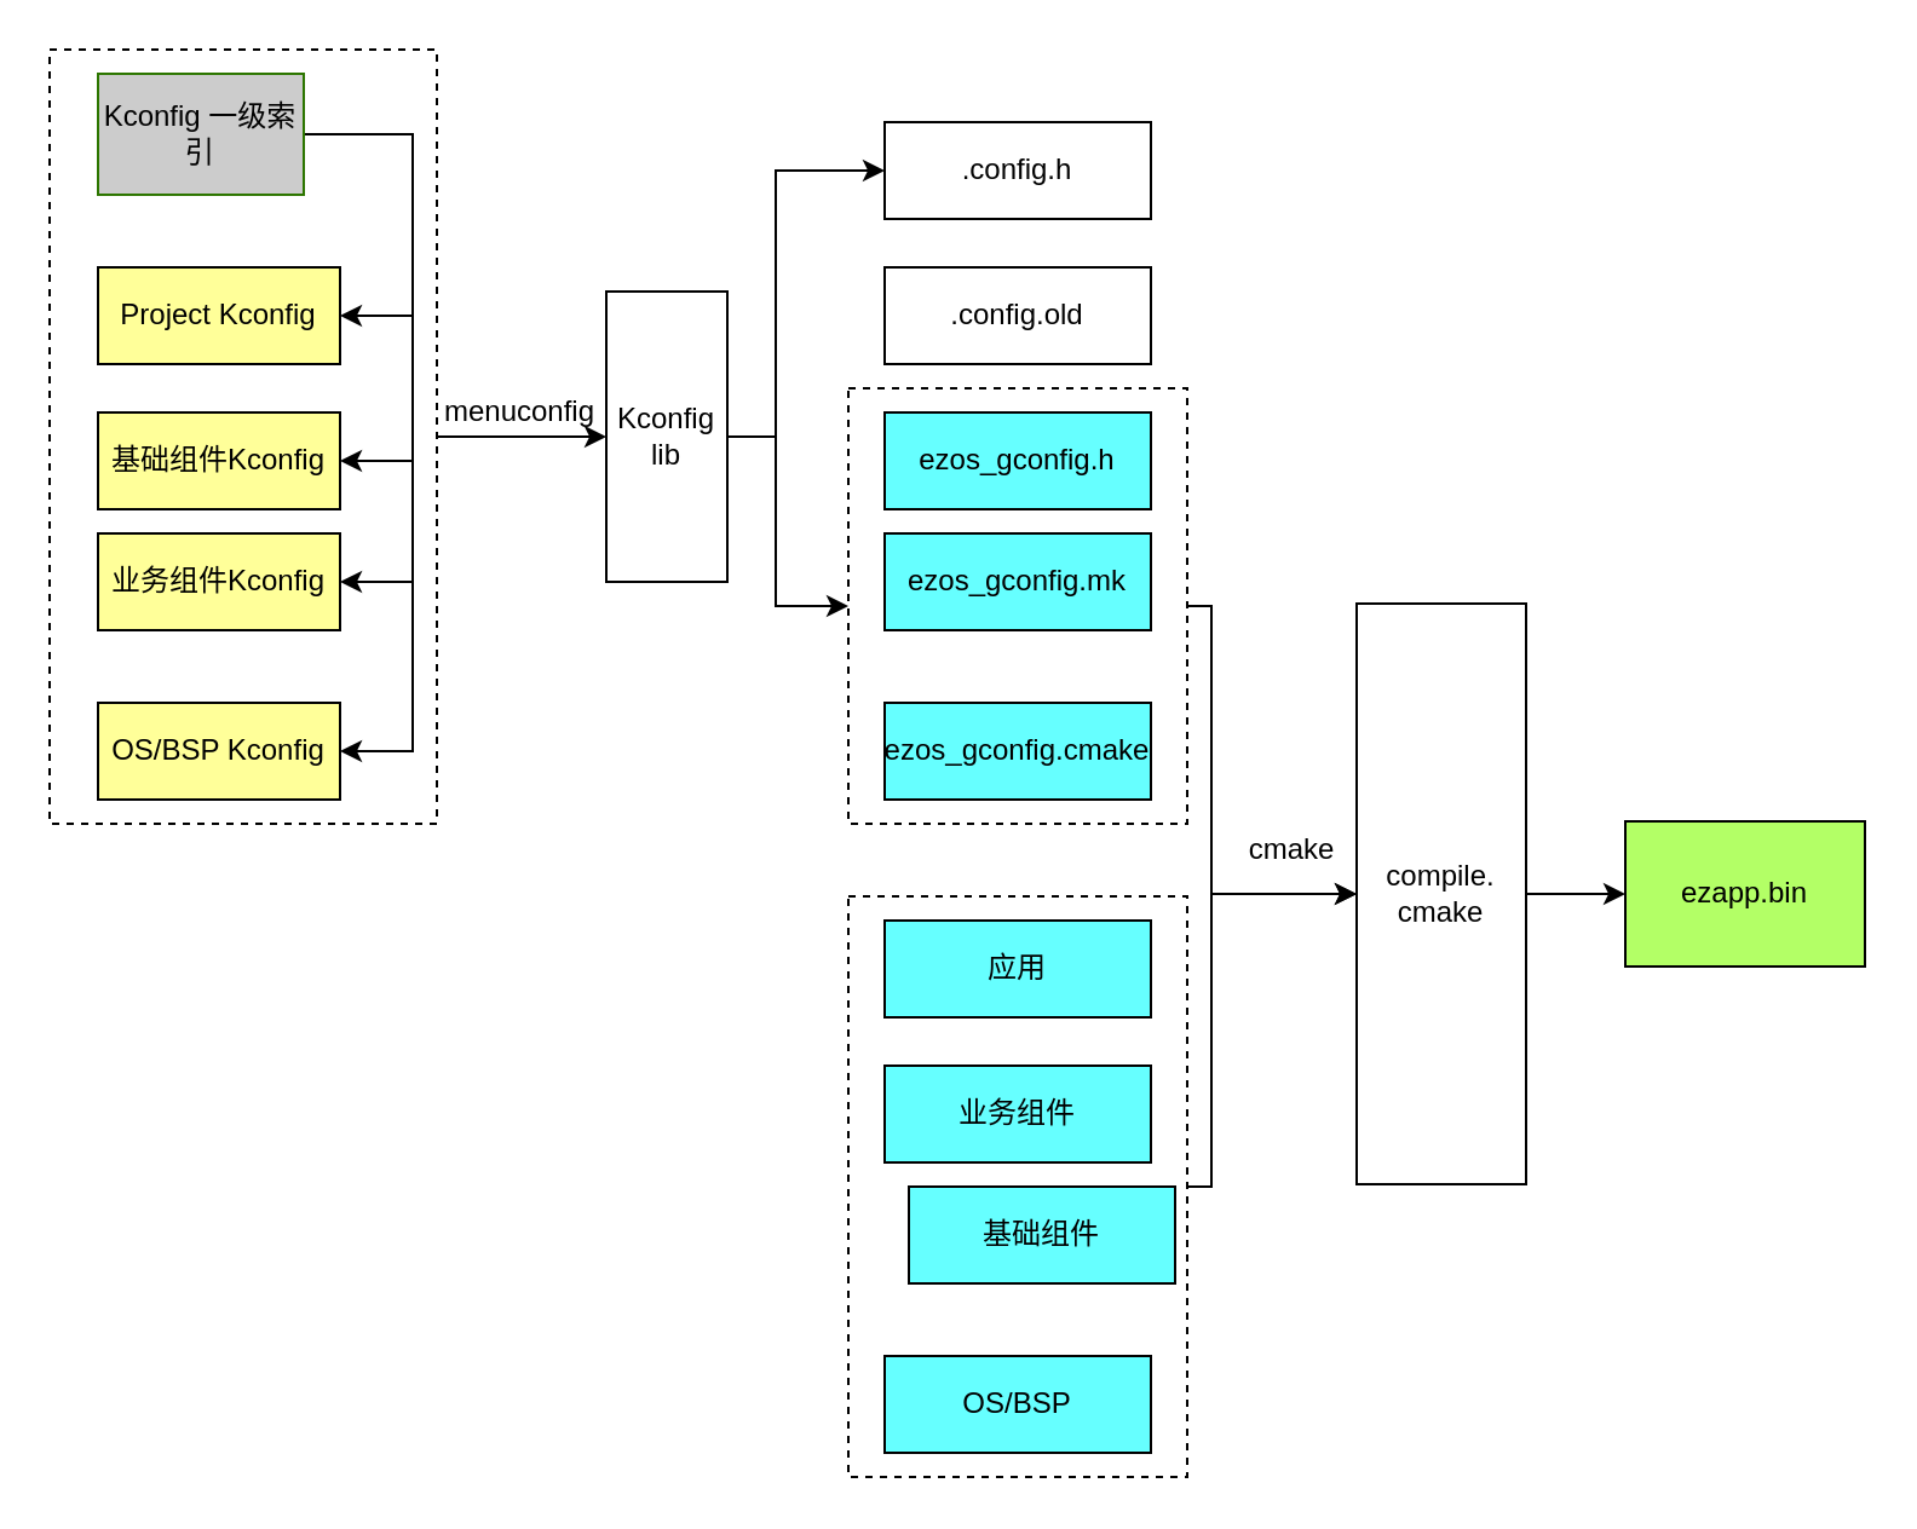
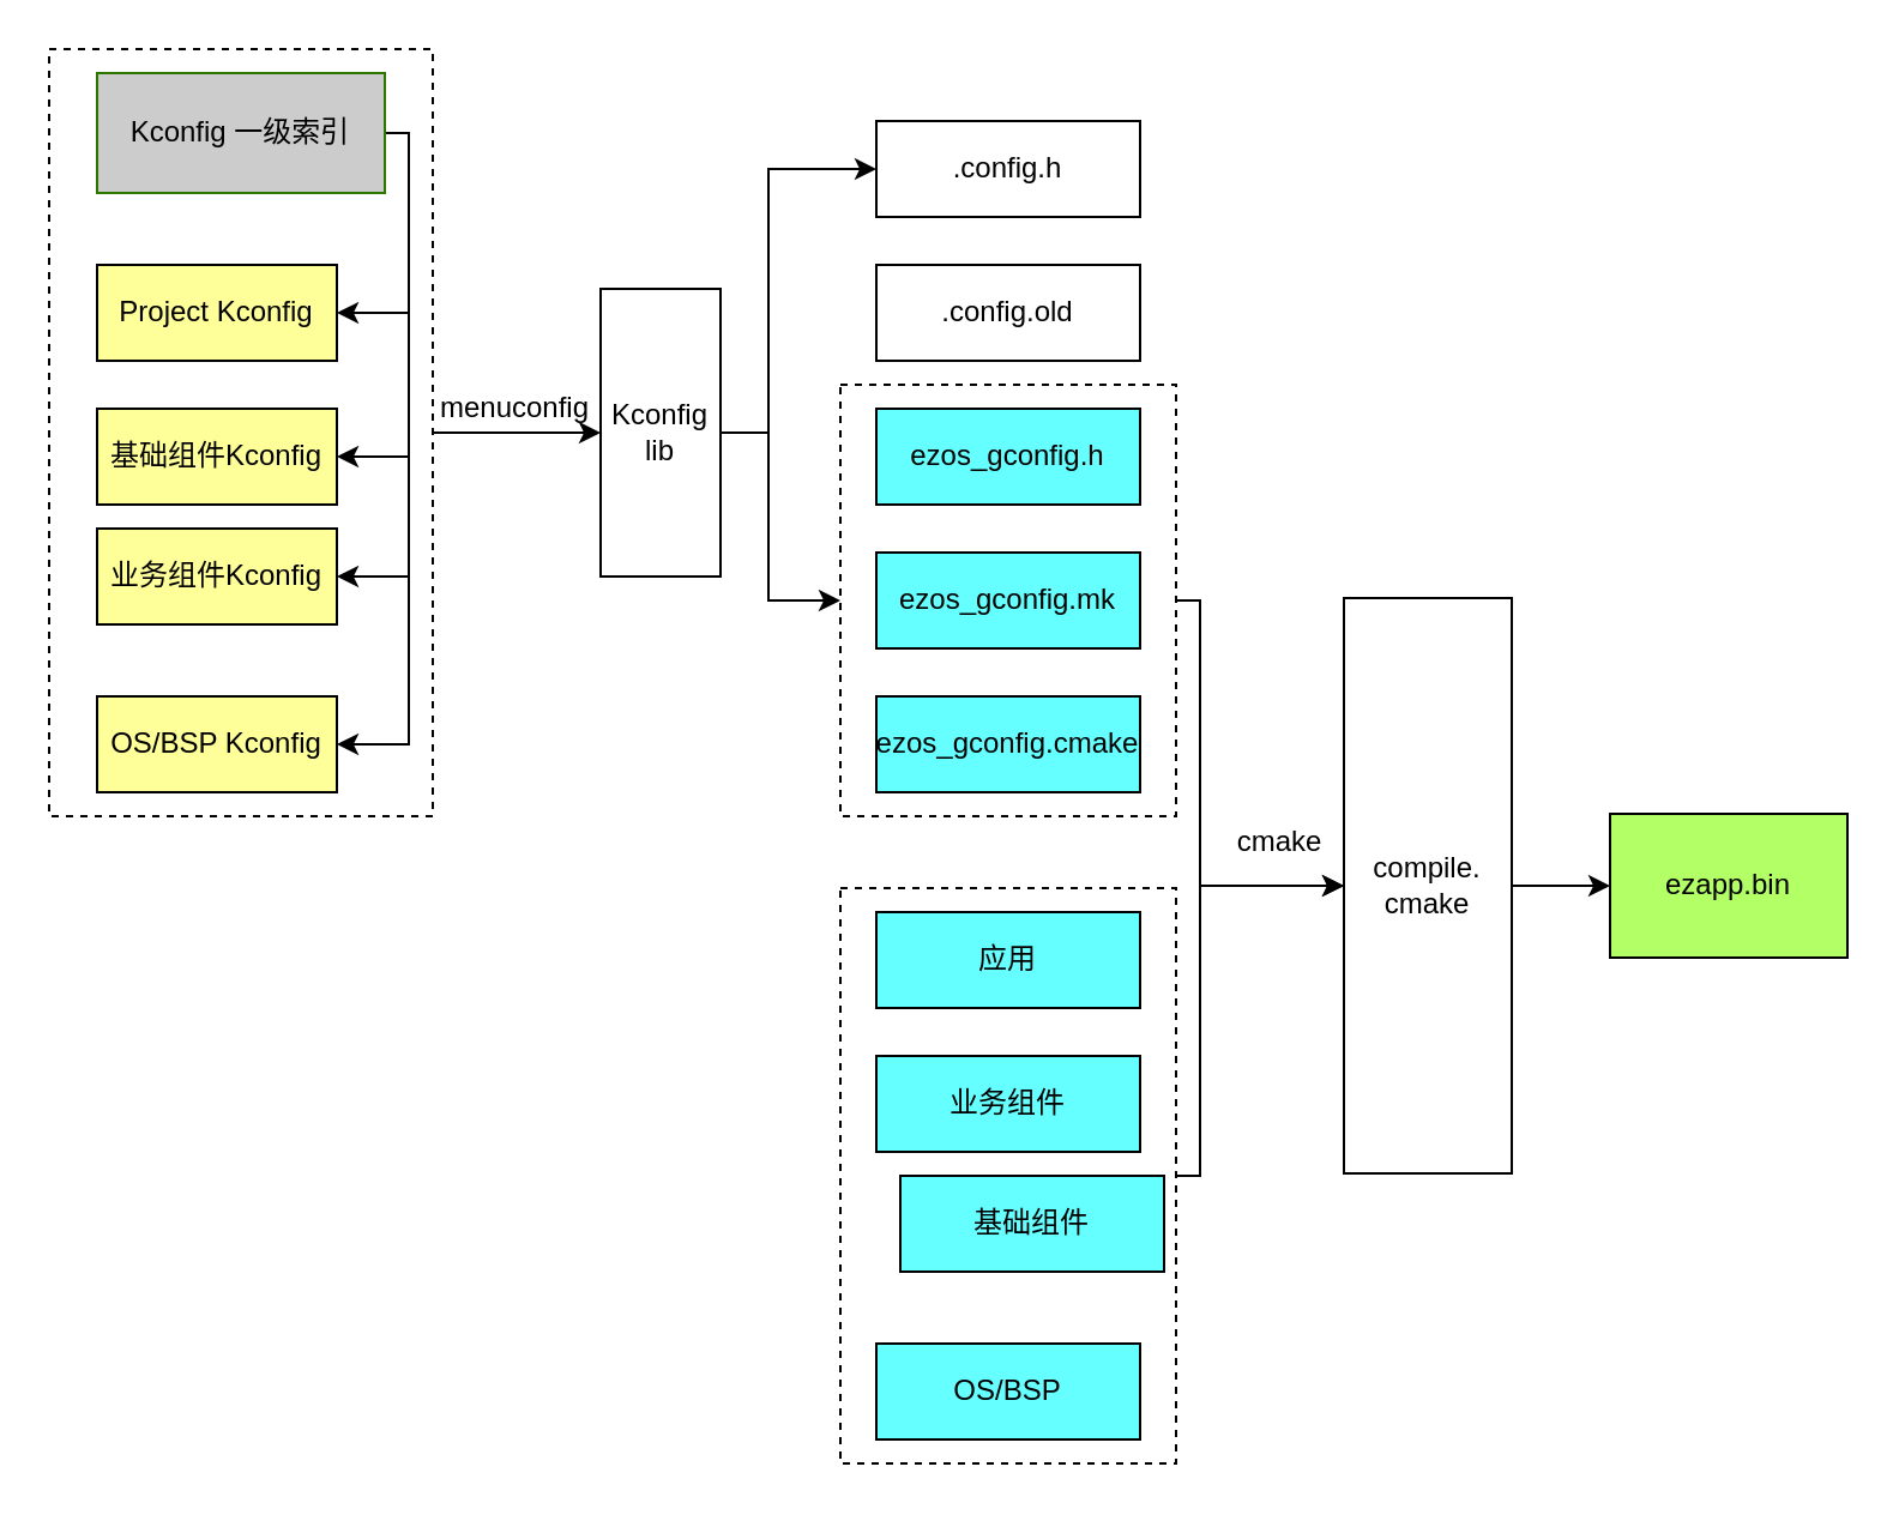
- <mxCell id="12" value="Kconfig 一级索引" style="rounded=0;whiteSpace=wrap;html=1;strokeColor=#2D7600;fontColor=#000000;fillColor=#CCCCCC;strokeWidth=1;" vertex="1" parent="1"><mxGeometry x="40" y="30" width="85" height="50" as="geometry" /></mxCell>
+ <mxCell id="12" value="Kconfig 一级索引" style="rounded=0;whiteSpace=wrap;html=1;strokeColor=#2D7600;fontColor=#000000;fillColor=#CCCCCC;strokeWidth=1;" vertex="1" parent="1"><mxGeometry x="40" y="30" width="120" height="50" as="geometry" /></mxCell>
- <mxCell id="22" value="ezos_gconfig.mk" style="rounded=0;whiteSpace=wrap;html=1;fillColor=#66FFFF;fontColor=#000000;strokeWidth=1;" vertex="1" parent="1"><mxGeometry x="365" y="220" width="110" height="40" as="geometry" /></mxCell>
+ <mxCell id="22" value="ezos_gconfig.mk" style="rounded=0;whiteSpace=wrap;html=1;fillColor=#66FFFF;fontColor=#000000;strokeWidth=1;" vertex="1" parent="1"><mxGeometry x="365" y="230" width="110" height="40" as="geometry" /></mxCell>
